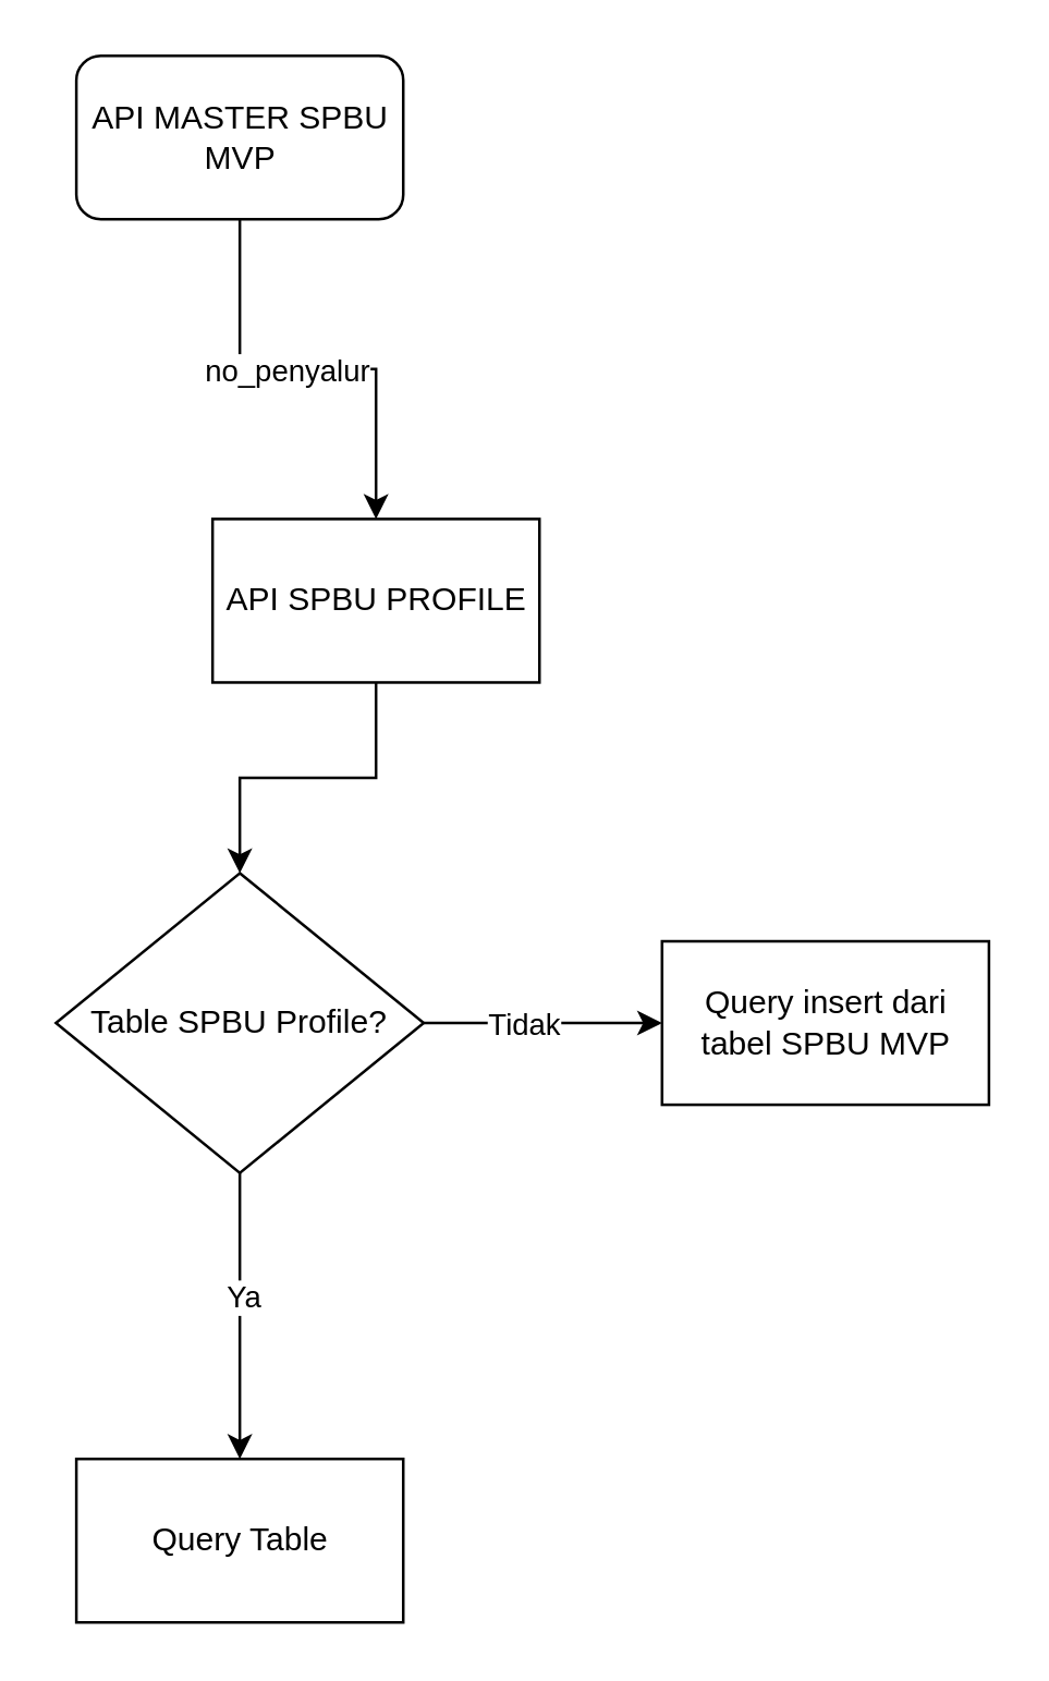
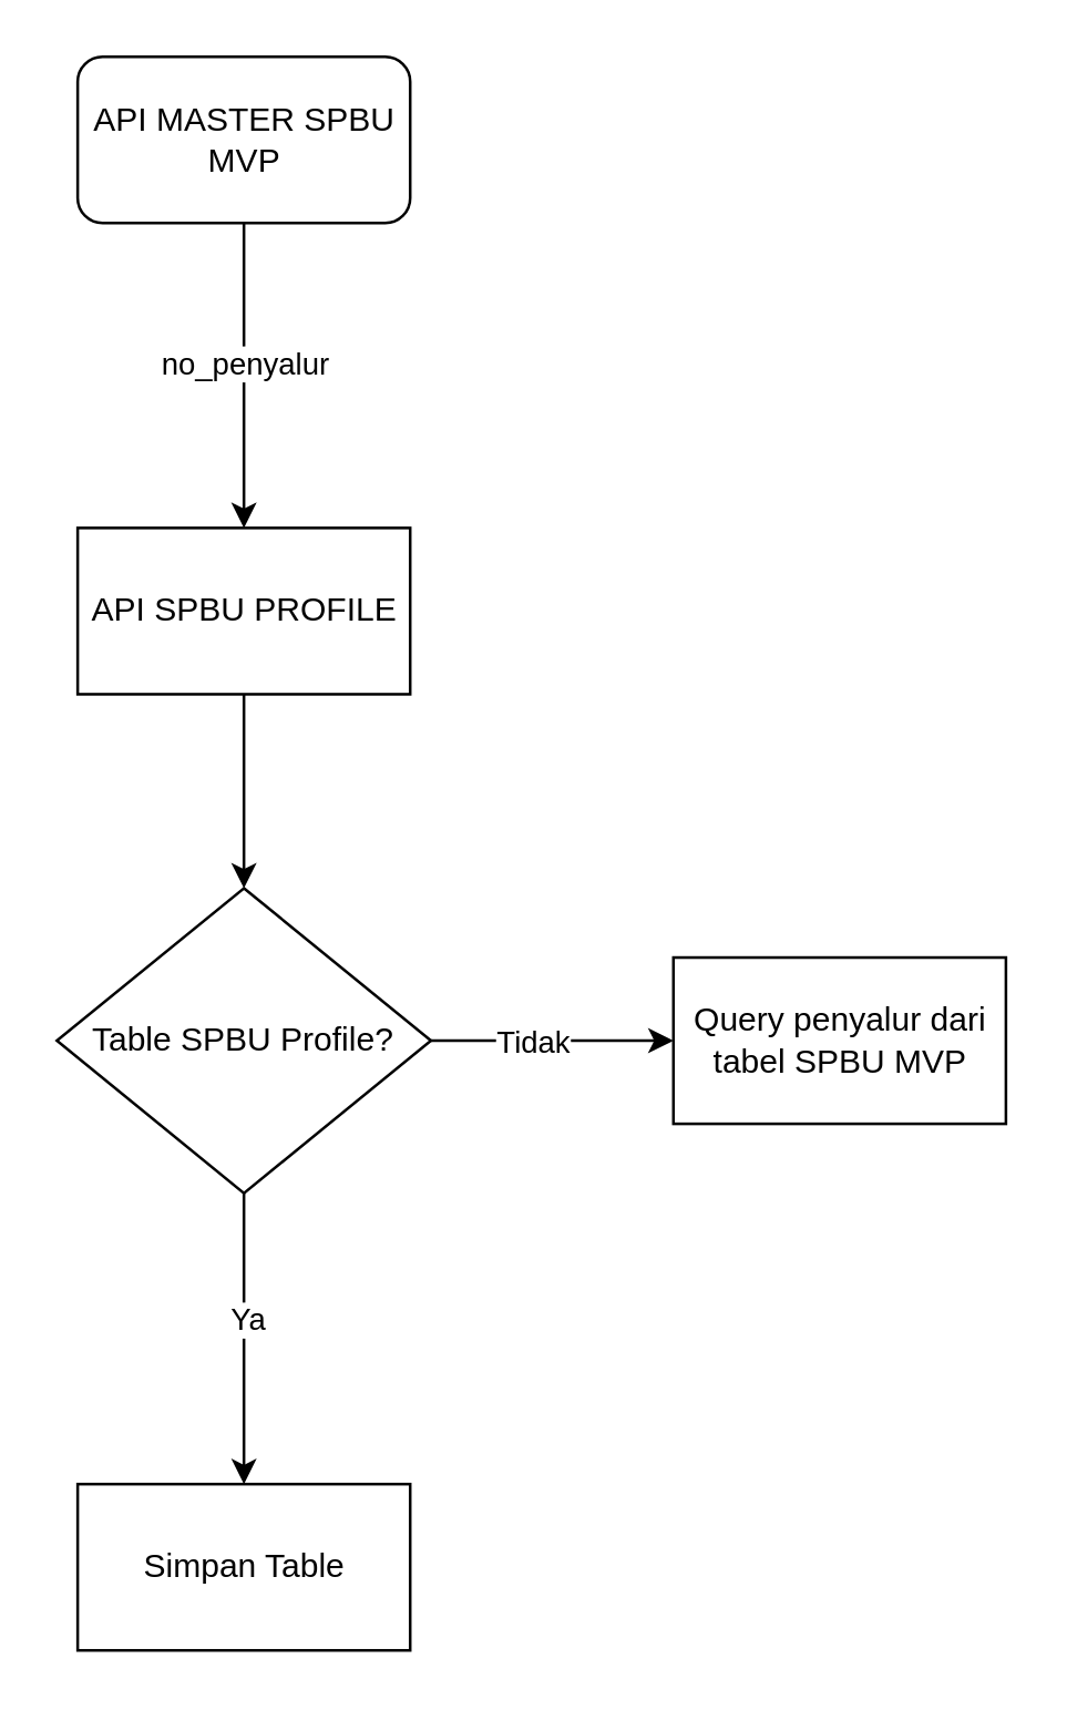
- <mxCell id="6" value="API SPBU PROFILE" style="rounded=0;whiteSpace=wrap;html=1;" vertex="1" parent="1"><mxGeometry x="77.5" y="190" width="120" height="60" as="geometry" /></mxCell>
+ <mxCell id="6" value="API SPBU PROFILE" style="rounded=0;whiteSpace=wrap;html=1;" vertex="1" parent="1"><mxGeometry x="27.5" y="190" width="120" height="60" as="geometry" /></mxCell>
- <mxCell id="13" value="Query insert dari tabel SPBU MVP" style="whiteSpace=wrap;html=1;rounded=0;" vertex="1" parent="1"><mxGeometry x="242.5" y="345" width="120" height="60" as="geometry" /></mxCell>
+ <mxCell id="13" value="Query penyalur dari tabel SPBU MVP" style="whiteSpace=wrap;html=1;rounded=0;" vertex="1" parent="1"><mxGeometry x="242.5" y="345" width="120" height="60" as="geometry" /></mxCell>
- <mxCell id="12" value="Query Table" style="whiteSpace=wrap;html=1;rounded=0;" vertex="1" parent="1"><mxGeometry x="27.5" y="535" width="120" height="60" as="geometry" /></mxCell>
+ <mxCell id="12" value="Simpan Table" style="whiteSpace=wrap;html=1;rounded=0;" vertex="1" parent="1"><mxGeometry x="27.5" y="535" width="120" height="60" as="geometry" /></mxCell>
